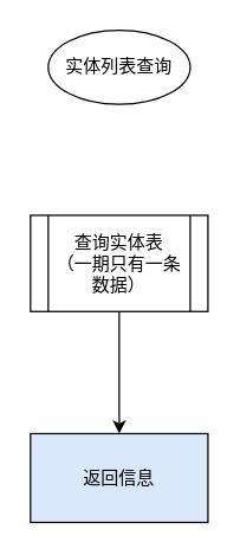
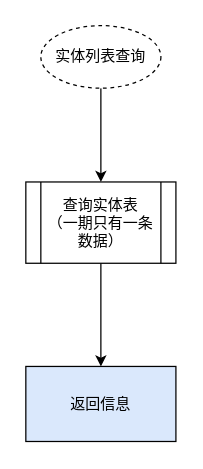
- <mxCell id="3" value="实体列表查询" style="ellipse;whiteSpace=wrap;html=1;" vertex="1" parent="1"><mxGeometry x="32" y="20" width="96" height="50" as="geometry" /></mxCell>
+ <mxCell id="3" value="实体列表查询" style="ellipse;whiteSpace=wrap;html=1;dashed=1;" vertex="1" parent="1"><mxGeometry x="32" y="20" width="96" height="50" as="geometry" /></mxCell>
+ <mxCell id="2" value="" style="edgeStyle=orthogonalEdgeStyle;rounded=0;orthogonalLoop=1;jettySize=auto;html=1;" edge="1" parent="1" source="3" target="5"><mxGeometry relative="1" as="geometry" /></mxCell>
